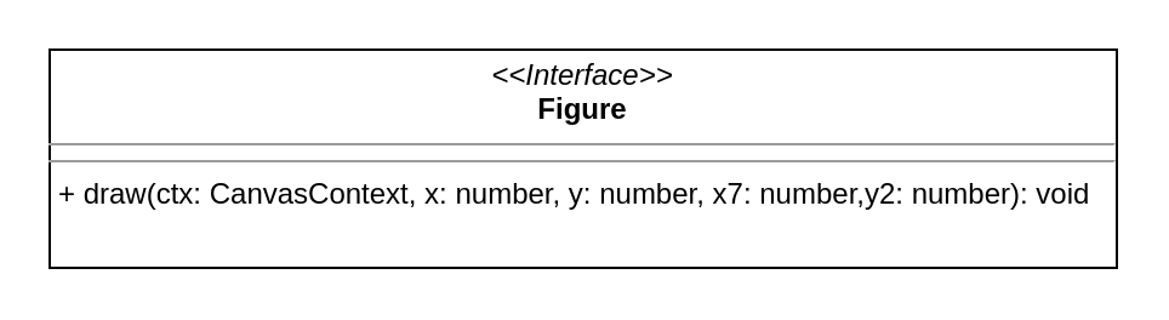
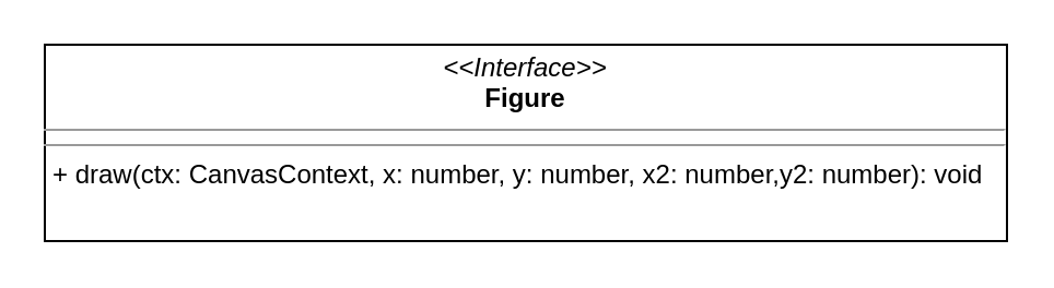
- <mxCell id="2" value="&lt;p style=&quot;margin: 0px ; margin-top: 4px ; text-align: center&quot;&gt;&lt;i&gt;&amp;lt;&amp;lt;Interface&amp;gt;&amp;gt;&lt;/i&gt;&lt;br&gt;&lt;b&gt;Figure&lt;/b&gt;&lt;/p&gt;&lt;hr size=&quot;1&quot;&gt;&lt;hr size=&quot;1&quot;&gt;&lt;p style=&quot;margin: 0px ; margin-left: 4px&quot;&gt;+ draw(ctx: CanvasContext, x: number, y: number, x7: number,y2: number): void&lt;/p&gt;" style="verticalAlign=top;align=left;overflow=fill;fontSize=12;fontFamily=Helvetica;html=1;" vertex="1" parent="1"><mxGeometry x="20" y="20" width="440" height="90" as="geometry" /></mxCell>
+ <mxCell id="2" value="&lt;p style=&quot;margin: 0px ; margin-top: 4px ; text-align: center&quot;&gt;&lt;i&gt;&amp;lt;&amp;lt;Interface&amp;gt;&amp;gt;&lt;/i&gt;&lt;br&gt;&lt;b&gt;Figure&lt;/b&gt;&lt;/p&gt;&lt;hr size=&quot;1&quot;&gt;&lt;hr size=&quot;1&quot;&gt;&lt;p style=&quot;margin: 0px ; margin-left: 4px&quot;&gt;+ draw(ctx: CanvasContext, x: number, y: number, x2: number,y2: number): void&lt;/p&gt;" style="verticalAlign=top;align=left;overflow=fill;fontSize=12;fontFamily=Helvetica;html=1;" vertex="1" parent="1"><mxGeometry x="20" y="20" width="440" height="90" as="geometry" /></mxCell>
